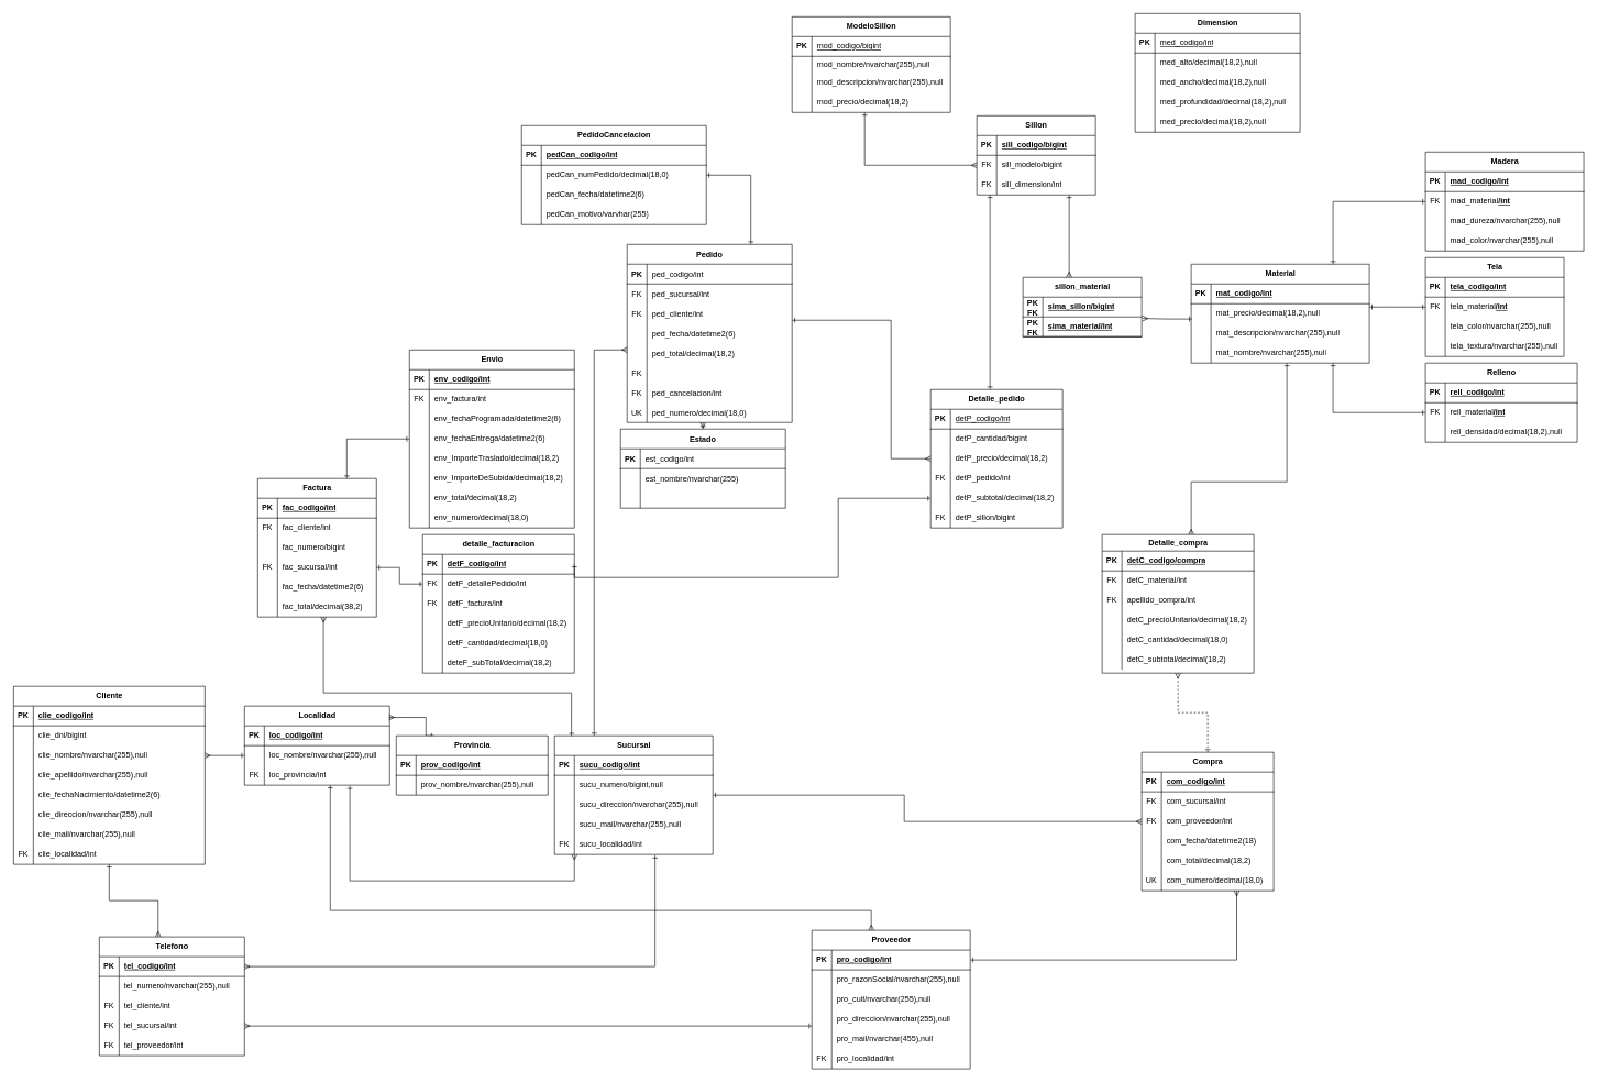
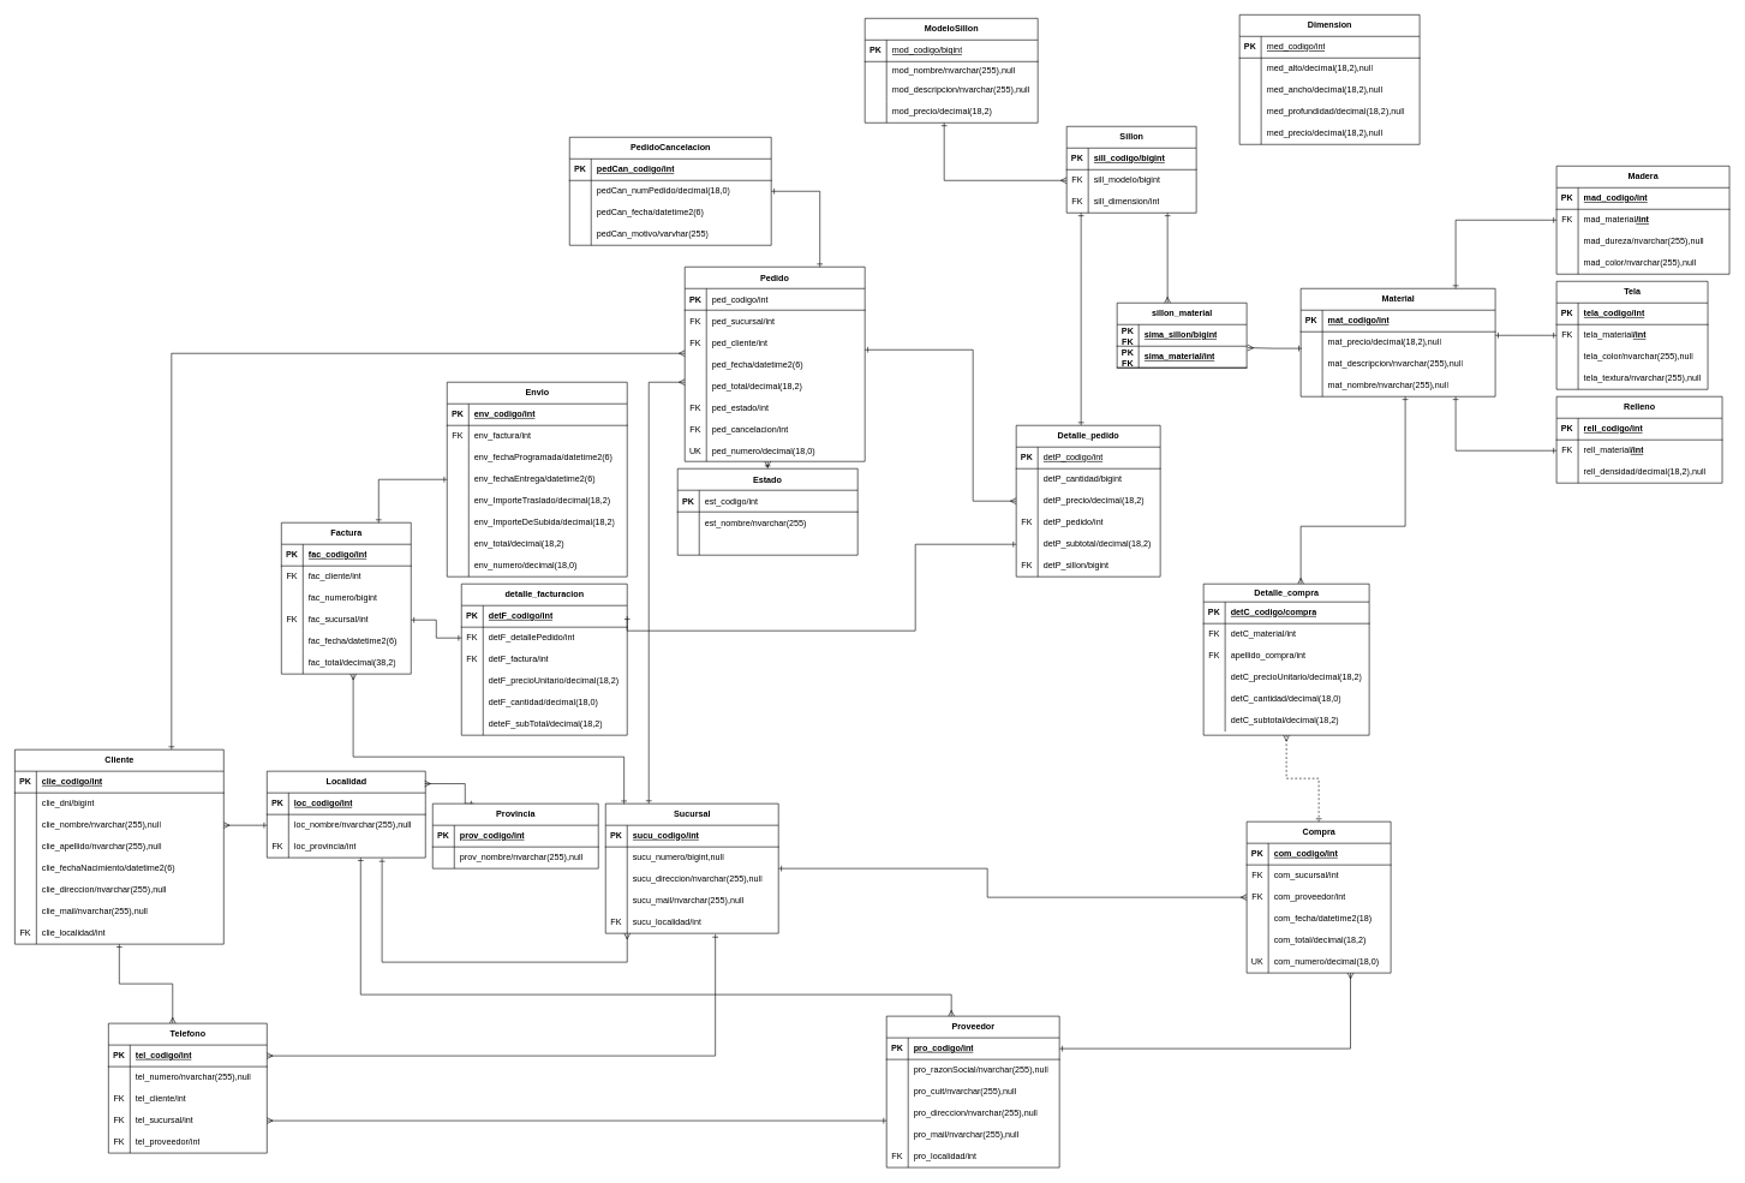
+ <mxCell id="235" style="edgeStyle=orthogonalEdgeStyle;rounded=0;orthogonalLoop=1;jettySize=auto;html=1;exitX=0.75;exitY=0;exitDx=0;exitDy=0;endArrow=ERmany;endFill=0;startArrow=ERone;startFill=0;" parent="1" source="236" target="2" edge="1"><mxGeometry relative="1" as="geometry"><Array as="points"><mxPoint x="238" y="490" /></Array></mxGeometry></mxCell>
+ <mxCell id="20" value="ped_estado/int" style="shape=partialRectangle;overflow=hidden;connectable=0;fillColor=none;top=0;left=0;bottom=0;right=0;align=left;spacingLeft=6;" parent="18" vertex="1"><mxGeometry x="30" width="220" height="30" as="geometry"><mxRectangle width="220" height="30" as="alternateBounds" /></mxGeometry></mxCell>
- <mxCell id="180" value="pro_mail/nvarchar(455),null" style="shape=partialRectangle;connectable=0;fillColor=none;top=0;left=0;bottom=0;right=0;align=left;spacingLeft=6;overflow=hidden;whiteSpace=wrap;html=1;" parent="178" vertex="1"><mxGeometry x="30" width="210" height="30" as="geometry"><mxRectangle width="210" height="30" as="alternateBounds" /></mxGeometry></mxCell>
+ <mxCell id="180" value="pro_mail/nvarchar(255),null" style="shape=partialRectangle;connectable=0;fillColor=none;top=0;left=0;bottom=0;right=0;align=left;spacingLeft=6;overflow=hidden;whiteSpace=wrap;html=1;" parent="178" vertex="1"><mxGeometry x="30" width="210" height="30" as="geometry"><mxRectangle width="210" height="30" as="alternateBounds" /></mxGeometry></mxCell>
